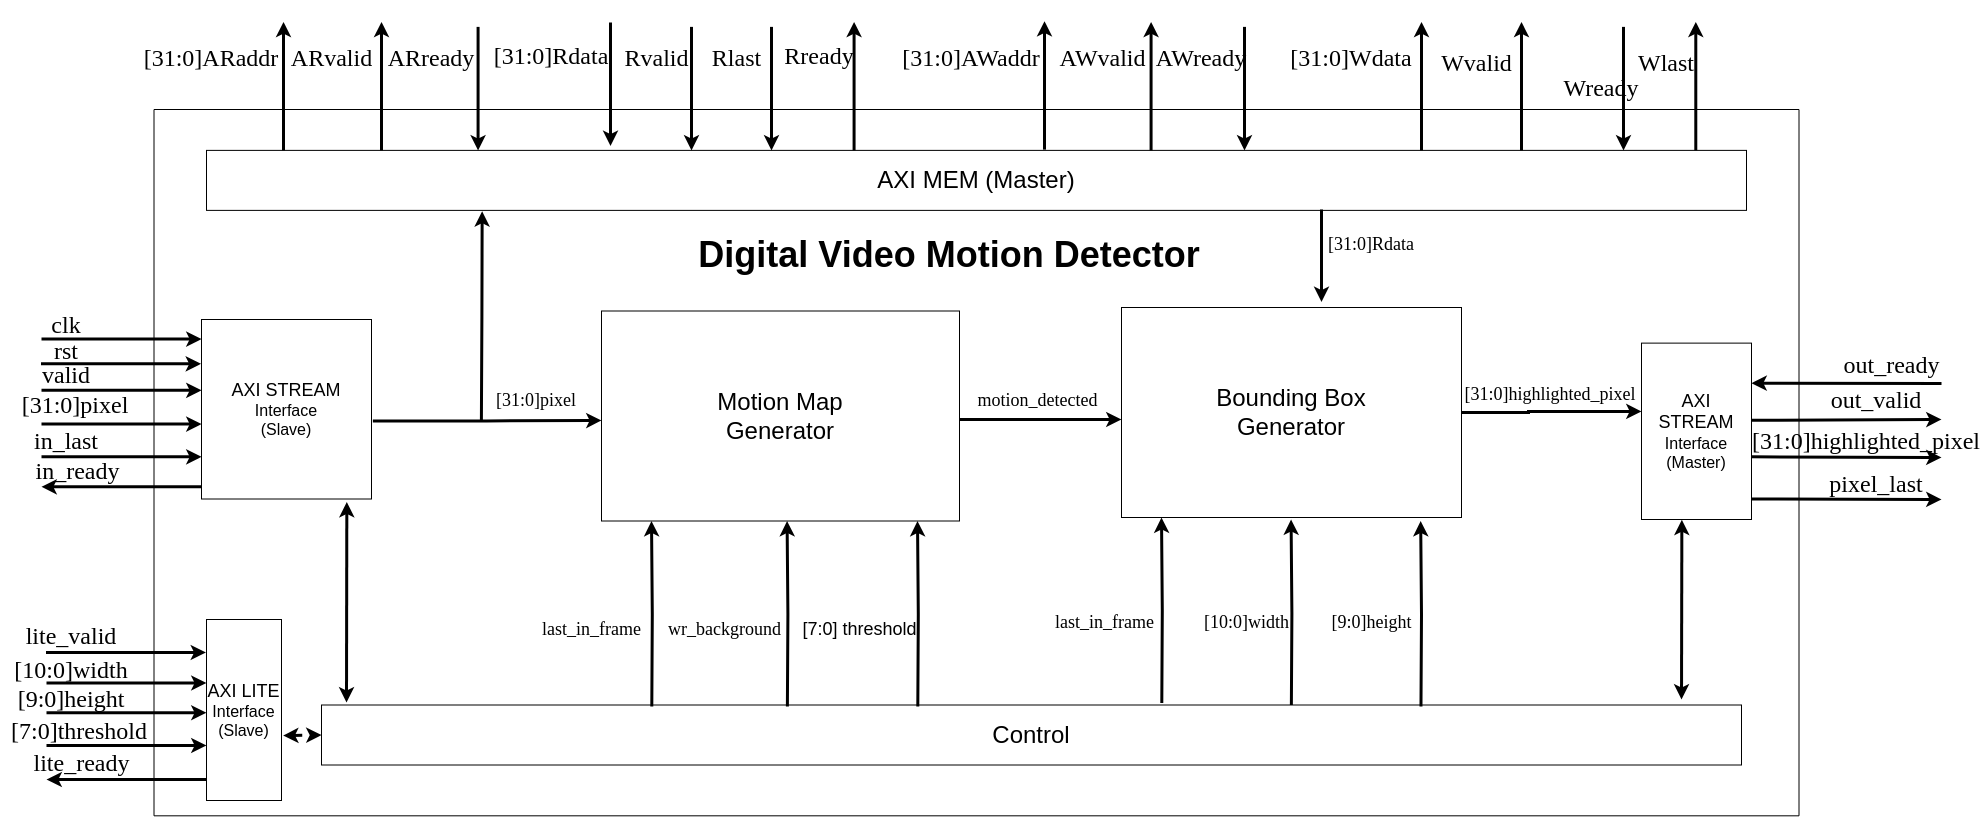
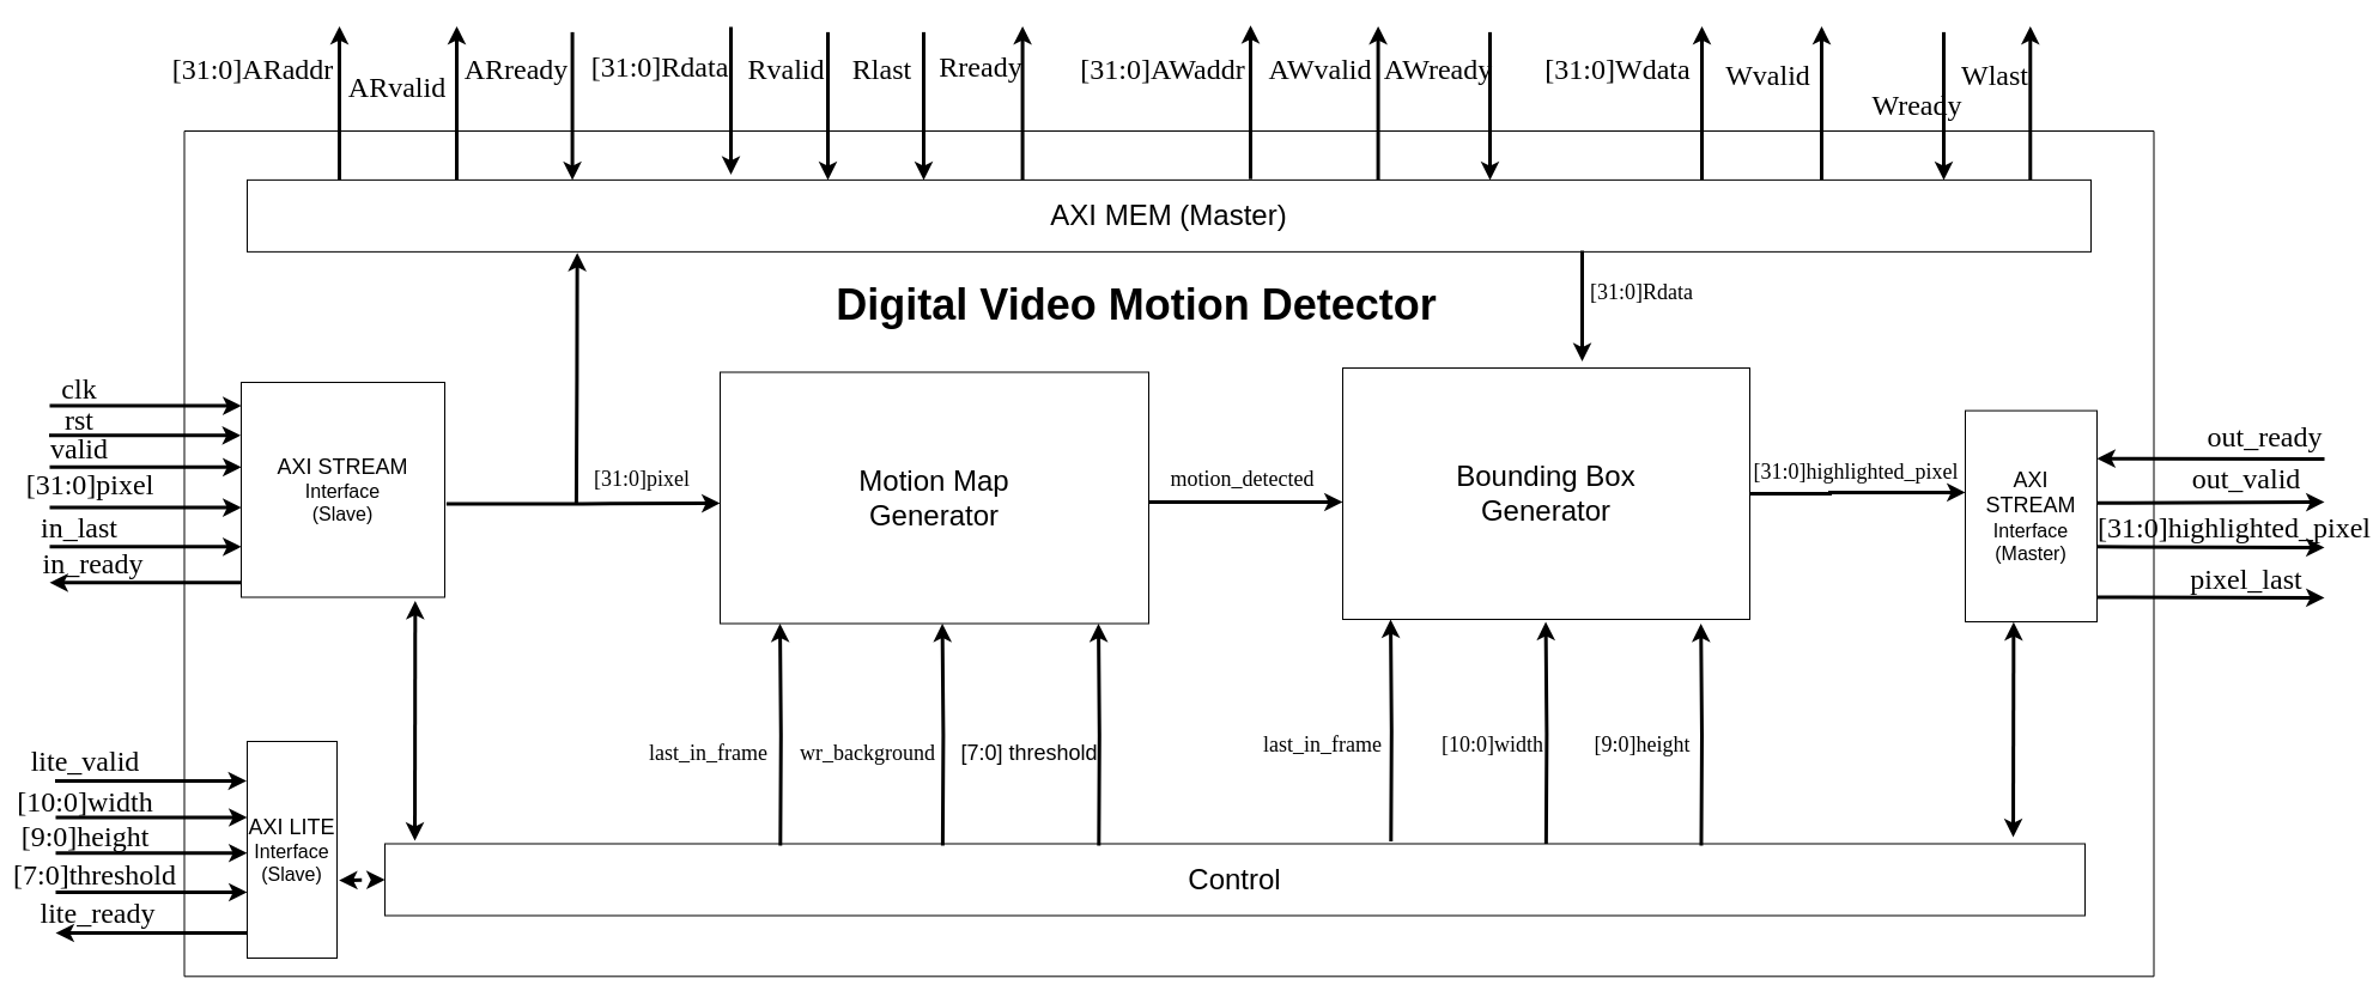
- <mxCell id="25" value="&lt;font face=&quot;Times New Roman&quot; style=&quot;font-size: 24px;&quot;&gt;ARvalid&lt;/font&gt;" style="text;html=1;align=center;verticalAlign=middle;resizable=0;points=[];autosize=1;strokeColor=none;fillColor=none;" parent="1" vertex="1"><mxGeometry x="281" y="37.63" width="100" height="40" as="geometry" /></mxCell>
+ <mxCell id="25" value="&lt;font face=&quot;Times New Roman&quot; style=&quot;font-size: 24px;&quot;&gt;ARvalid&lt;/font&gt;" style="text;html=1;align=center;verticalAlign=middle;resizable=0;points=[];autosize=1;strokeColor=none;fillColor=none;" parent="1" vertex="1"><mxGeometry x="281" y="52.63" width="100" height="40" as="geometry" /></mxCell>
